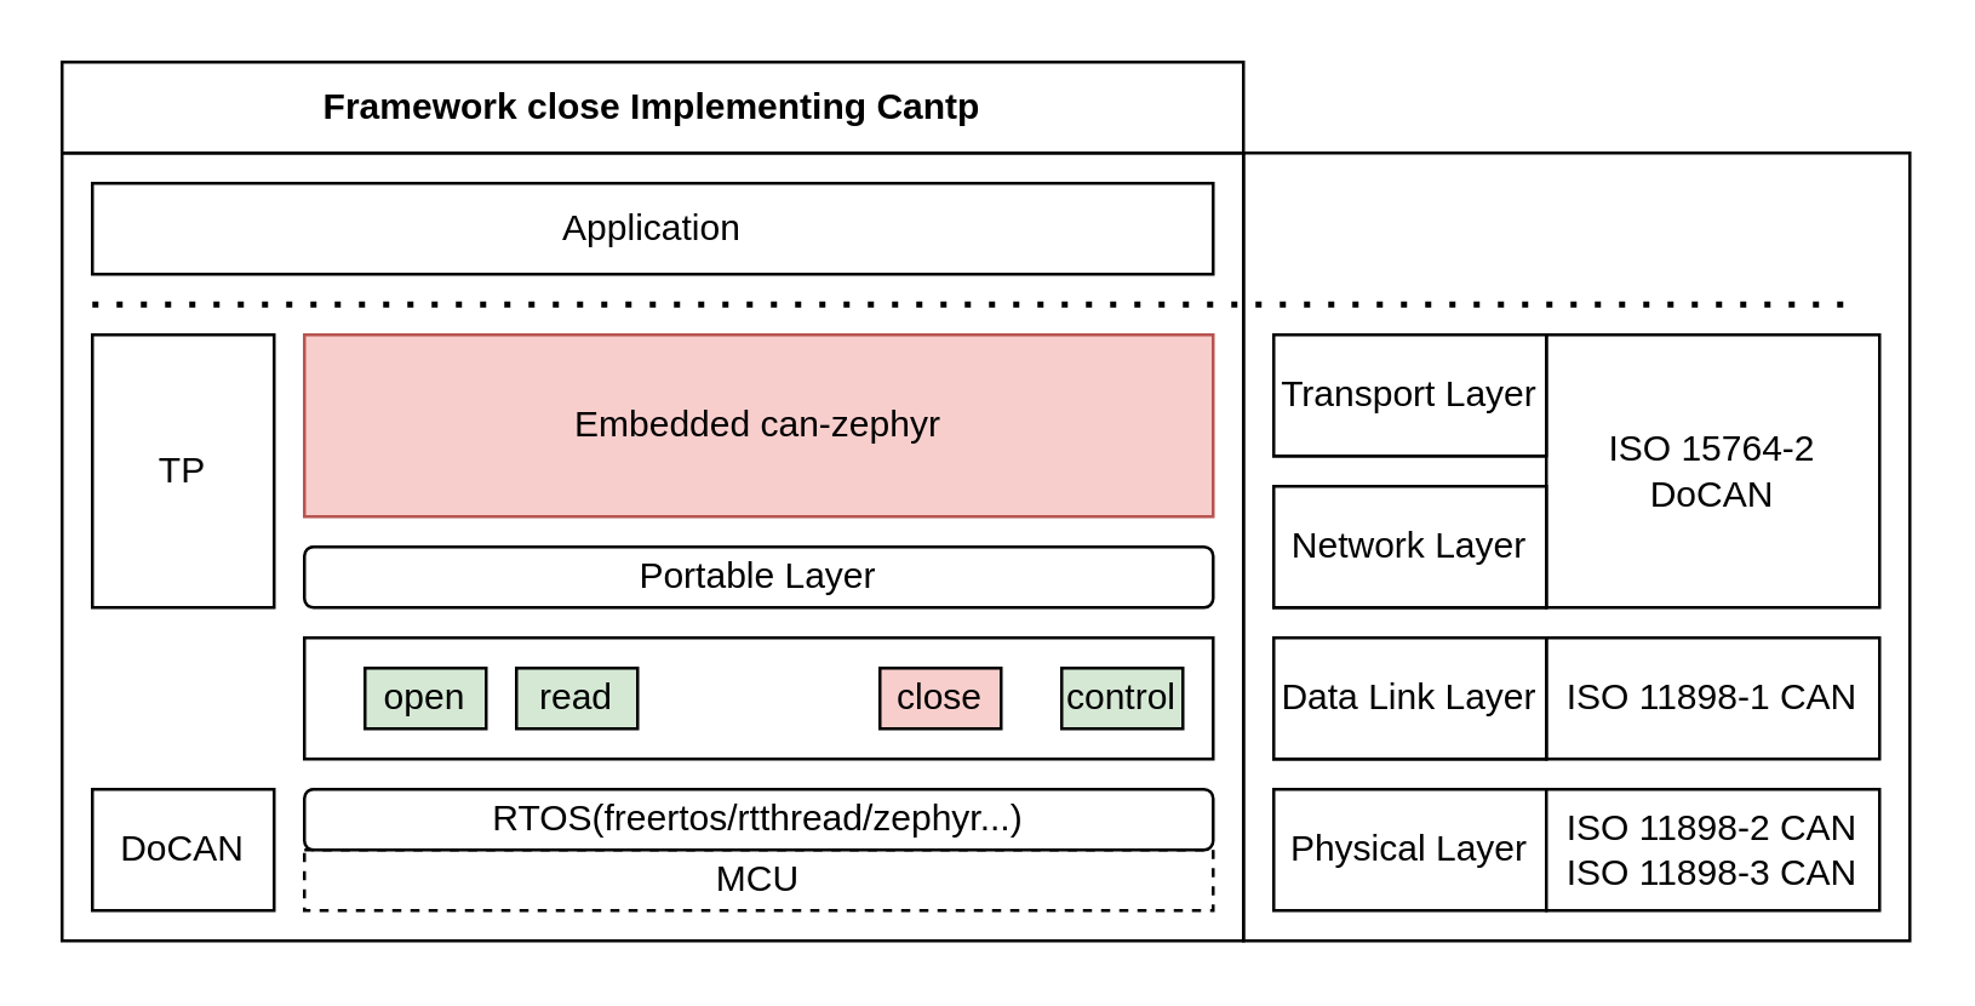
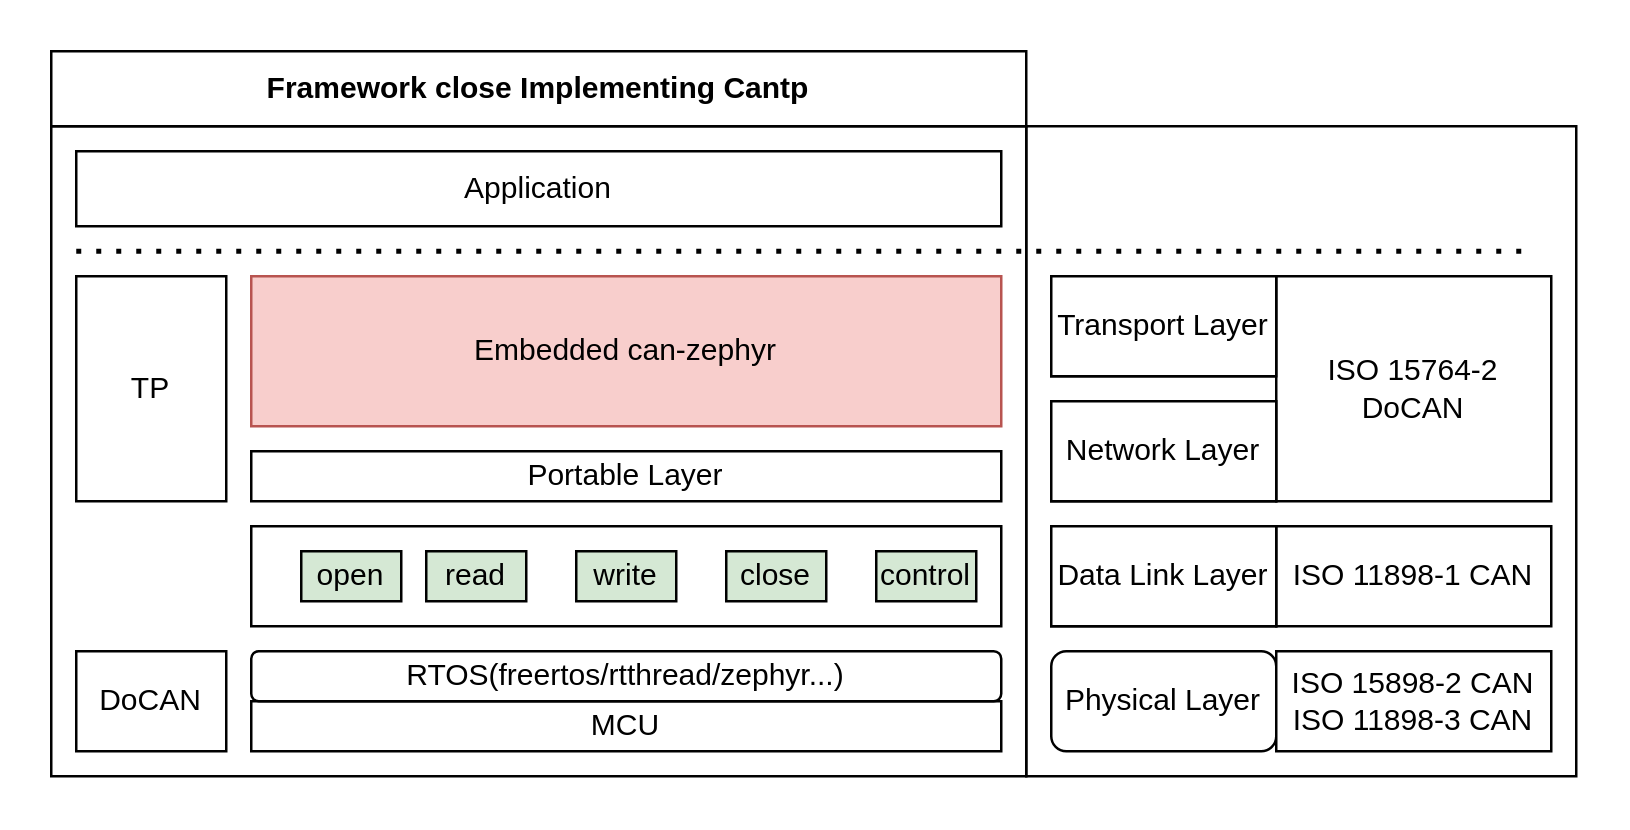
- <mxCell id="14" value="Portable Layer" style="whiteSpace=wrap;html=1;strokeColor=#000000;rounded=1;" vertex="1" parent="1"><mxGeometry x="100" y="180" width="300" height="20" as="geometry" /></mxCell>
+ <mxCell id="14" value="Portable Layer" style="rounded=0;whiteSpace=wrap;html=1;strokeColor=#000000;" vertex="1" parent="1"><mxGeometry x="100" y="180" width="300" height="20" as="geometry" /></mxCell>
+ <mxCell id="9" value="write" style="rounded=0;whiteSpace=wrap;html=1;strokeColor=#000000;fillColor=#d5e8d4;" vertex="1" parent="1"><mxGeometry x="230" y="220" width="40" height="20" as="geometry" /></mxCell>
- <mxCell id="10" value="close" style="rounded=0;whiteSpace=wrap;html=1;strokeColor=#000000;fillColor=#f8cecc;" vertex="1" parent="1"><mxGeometry x="290" y="220" width="40" height="20" as="geometry" /></mxCell>
+ <mxCell id="10" value="close" style="rounded=0;whiteSpace=wrap;html=1;strokeColor=#000000;fillColor=#d5e8d4;" vertex="1" parent="1"><mxGeometry x="290" y="220" width="40" height="20" as="geometry" /></mxCell>
- <mxCell id="13" value="Physical Layer" style="rounded=0;whiteSpace=wrap;html=1;strokeColor=#000000;" vertex="1" parent="1"><mxGeometry x="420" y="260" width="90" height="40" as="geometry" /></mxCell>
+ <mxCell id="13" value="Physical Layer" style="whiteSpace=wrap;html=1;strokeColor=#000000;rounded=1;" vertex="1" parent="1"><mxGeometry x="420" y="260" width="90" height="40" as="geometry" /></mxCell>
- <mxCell id="19" value="ISO 11898-2 CAN&lt;br&gt;ISO 11898-3 CAN" style="rounded=0;whiteSpace=wrap;html=1;strokeColor=#000000;" vertex="1" parent="1"><mxGeometry x="510" y="260" width="110" height="40" as="geometry" /></mxCell>
+ <mxCell id="19" value="ISO 15898-2 CAN&lt;br&gt;ISO 11898-3 CAN" style="rounded=0;whiteSpace=wrap;html=1;strokeColor=#000000;" vertex="1" parent="1"><mxGeometry x="510" y="260" width="110" height="40" as="geometry" /></mxCell>
- <mxCell id="4" value="MCU" style="rounded=0;whiteSpace=wrap;html=1;dashed=1;" vertex="1" parent="1"><mxGeometry x="100" y="280" width="300" height="20" as="geometry" /></mxCell>
+ <mxCell id="4" value="MCU" style="rounded=0;whiteSpace=wrap;html=1;" vertex="1" parent="1"><mxGeometry x="100" y="280" width="300" height="20" as="geometry" /></mxCell>
